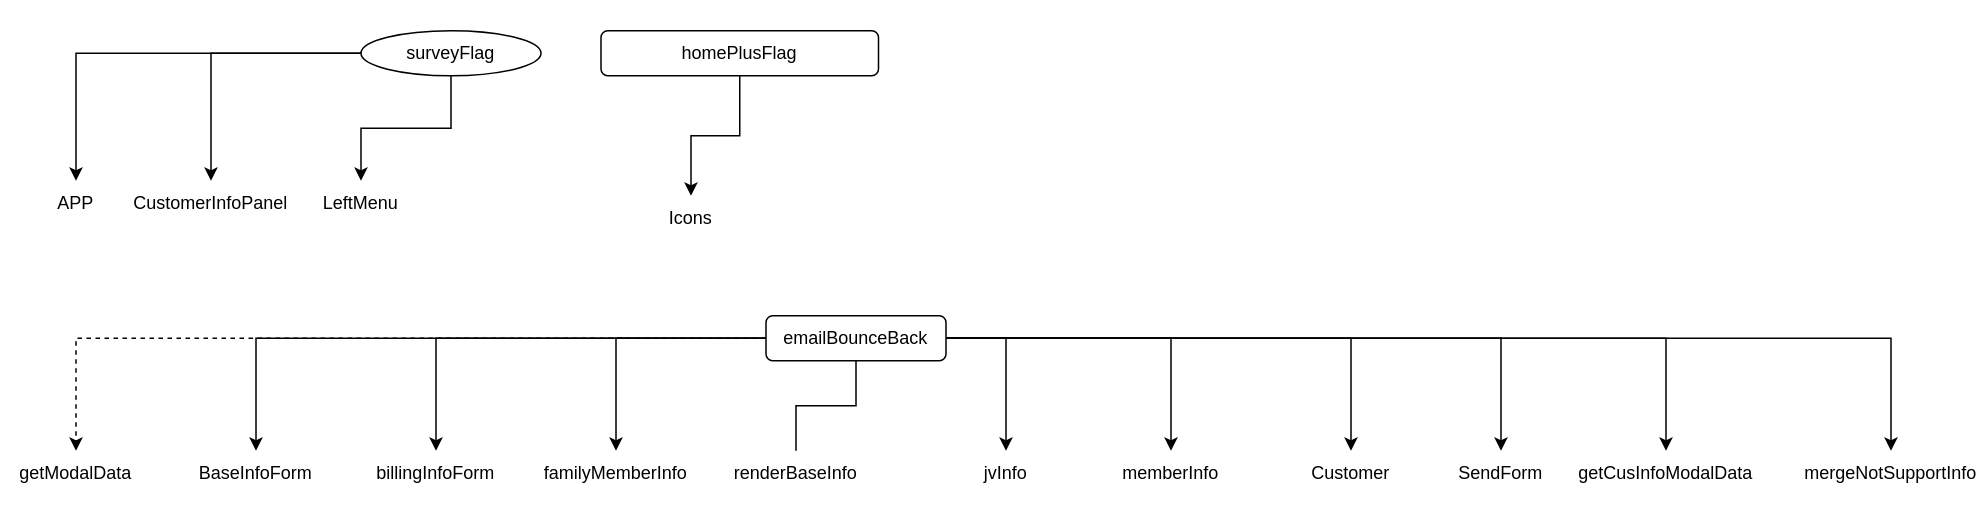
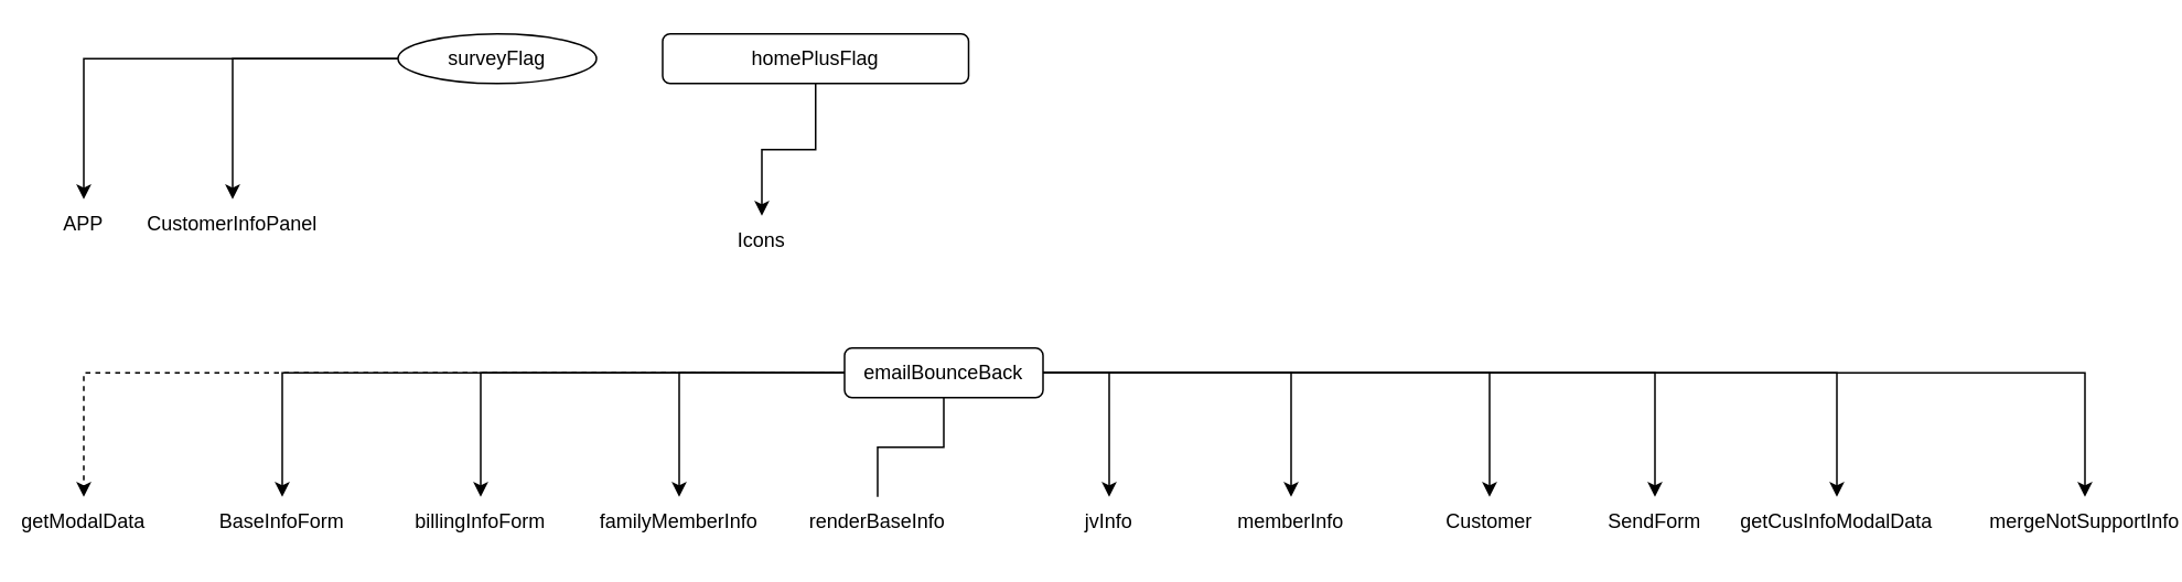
- <mxCell id="8" value="" style="edgeStyle=orthogonalEdgeStyle;rounded=0;orthogonalLoop=1;jettySize=auto;html=1;" edge="1" parent="1" source="2" target="7"><mxGeometry relative="1" as="geometry" /></mxCell>
- <mxCell id="7" value="LeftMenu" style="text;html=1;strokeColor=none;fillColor=none;align=center;verticalAlign=middle;whiteSpace=wrap;rounded=0;" vertex="1" parent="1"><mxGeometry x="210" y="120" width="60" height="30" as="geometry" /></mxCell>
